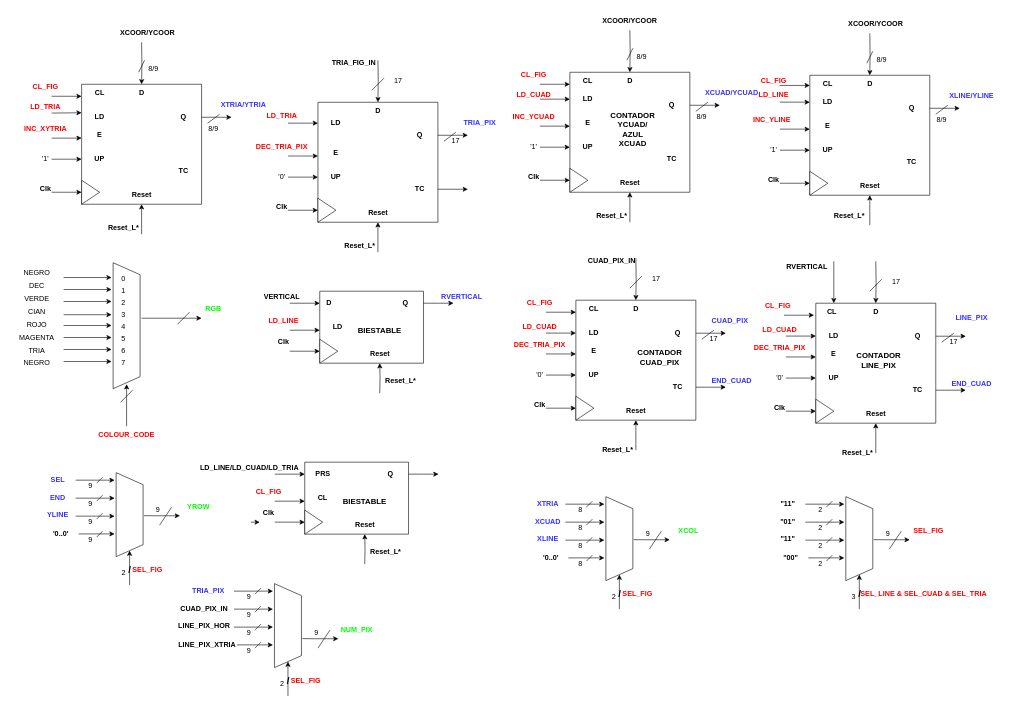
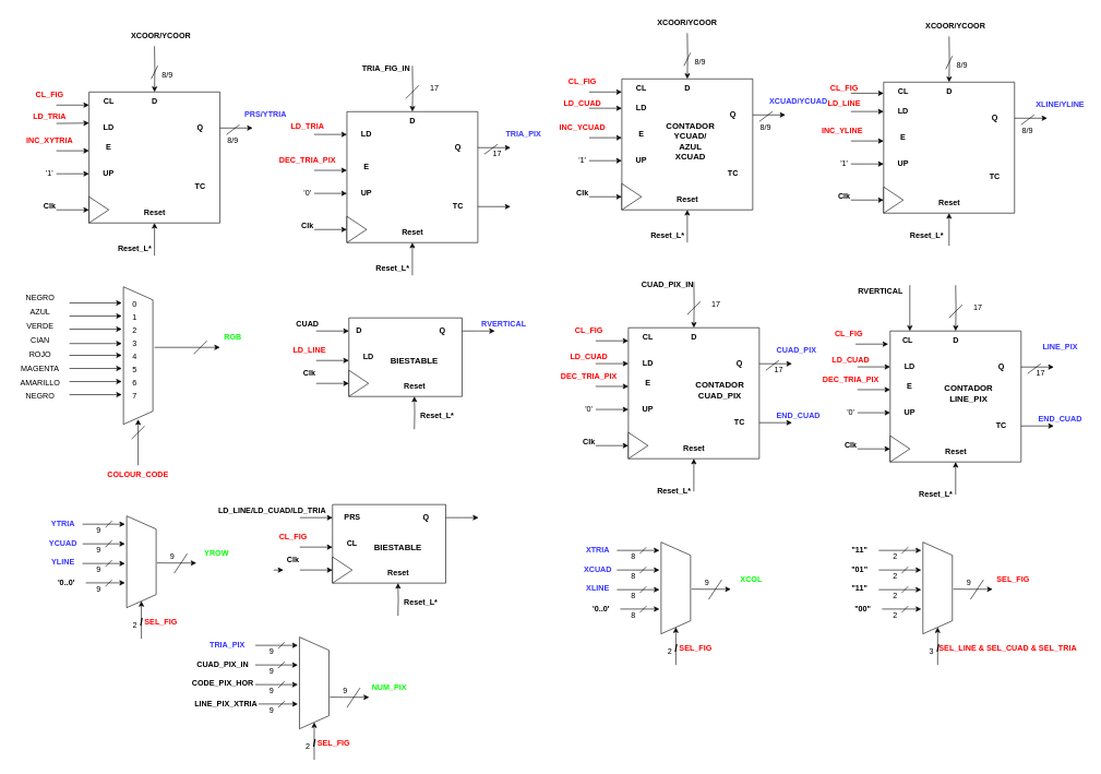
- <mxCell id="18" value="&lt;font color=&quot;#3333ff&quot;&gt;XTRIA/YTRIA&lt;/font&gt;" style="text;html=1;strokeColor=none;fillColor=none;align=center;verticalAlign=middle;whiteSpace=wrap;rounded=0;fontStyle=1" parent="1" vertex="1"><mxGeometry x="365" y="160" width="80" height="30" as="geometry" /></mxCell>
+ <mxCell id="18" value="&lt;font color=&quot;#3333ff&quot;&gt;PRS/YTRIA&lt;/font&gt;" style="text;html=1;strokeColor=none;fillColor=none;align=center;verticalAlign=middle;whiteSpace=wrap;rounded=0;fontStyle=1" parent="1" vertex="1"><mxGeometry x="365" y="160" width="80" height="30" as="geometry" /></mxCell>
- <mxCell id="346" value="DEC" style="text;html=1;align=center;verticalAlign=middle;resizable=0;points=[];autosize=1;strokeColor=none;fillColor=none;flipH=1;flipV=1;" vertex="1" parent="1"><mxGeometry x="35" y="461" width="50" height="30" as="geometry" /></mxCell>
+ <mxCell id="346" value="AZUL" style="text;html=1;align=center;verticalAlign=middle;resizable=0;points=[];autosize=1;strokeColor=none;fillColor=none;flipH=1;flipV=1;" vertex="1" parent="1"><mxGeometry x="35" y="461" width="50" height="30" as="geometry" /></mxCell>
- <mxCell id="237" value="&lt;span&gt;VERTICAL&lt;/span&gt;" style="text;html=1;strokeColor=none;fillColor=none;align=center;verticalAlign=middle;whiteSpace=wrap;rounded=0;fontStyle=1" parent="1" vertex="1"><mxGeometry x="439" y="480" width="60" height="30" as="geometry" /></mxCell>
+ <mxCell id="237" value="&lt;span&gt;CUAD&lt;/span&gt;" style="text;html=1;strokeColor=none;fillColor=none;align=center;verticalAlign=middle;whiteSpace=wrap;rounded=0;fontStyle=1" parent="1" vertex="1"><mxGeometry x="439" y="480" width="60" height="30" as="geometry" /></mxCell>
- <mxCell id="351" value="TRIA" style="text;html=1;align=center;verticalAlign=middle;resizable=0;points=[];autosize=1;strokeColor=none;fillColor=none;flipH=1;flipV=1;" vertex="1" parent="1"><mxGeometry x="20" y="569" width="80" height="30" as="geometry" /></mxCell>
+ <mxCell id="351" value="AMARILLO" style="text;html=1;align=center;verticalAlign=middle;resizable=0;points=[];autosize=1;strokeColor=none;fillColor=none;flipH=1;flipV=1;" vertex="1" parent="1"><mxGeometry x="20" y="569" width="80" height="30" as="geometry" /></mxCell>
- <mxCell id="204" value="&lt;span style=&quot;font-size: 13px;&quot;&gt;&lt;b&gt;CONTADOR LINE_PIX&lt;/b&gt;&lt;/span&gt;" style="text;html=1;strokeColor=none;fillColor=none;align=center;verticalAlign=middle;whiteSpace=wrap;rounded=0;" parent="191" vertex="1"><mxGeometry x="70" y="80" width="70" height="30" as="geometry" /></mxCell>
+ <mxCell id="204" value="&lt;span style=&quot;font-size: 13px;&quot;&gt;&lt;b&gt;CONTADOR LINE_PIX&lt;/b&gt;&lt;/span&gt;" style="text;html=1;strokeColor=none;fillColor=none;align=center;verticalAlign=middle;whiteSpace=wrap;rounded=0;" parent="191" vertex="1"><mxGeometry x="85" y="80" width="70" height="30" as="geometry" /></mxCell>
- <mxCell id="247" value="&lt;font color=&quot;#3333ff&quot;&gt;&lt;b&gt;SEL&lt;/b&gt;&lt;/font&gt;" style="text;html=1;align=center;verticalAlign=middle;resizable=0;points=[];autosize=1;strokeColor=none;fillColor=none;" parent="1" vertex="1"><mxGeometry x="65" y="785" width="60" height="30" as="geometry" /></mxCell>
+ <mxCell id="247" value="&lt;font color=&quot;#3333ff&quot;&gt;&lt;b&gt;YTRIA&lt;/b&gt;&lt;/font&gt;" style="text;html=1;align=center;verticalAlign=middle;resizable=0;points=[];autosize=1;strokeColor=none;fillColor=none;" parent="1" vertex="1"><mxGeometry x="65" y="785" width="60" height="30" as="geometry" /></mxCell>
- <mxCell id="248" value="&lt;font color=&quot;#3333ff&quot;&gt;END&lt;/font&gt;" style="text;html=1;align=center;verticalAlign=middle;resizable=0;points=[];autosize=1;strokeColor=none;fillColor=none;fontStyle=1;fontColor=default;" parent="1" vertex="1"><mxGeometry x="60" y="815" width="70" height="30" as="geometry" /></mxCell>
+ <mxCell id="248" value="&lt;font color=&quot;#3333ff&quot;&gt;YCUAD&lt;/font&gt;" style="text;html=1;align=center;verticalAlign=middle;resizable=0;points=[];autosize=1;strokeColor=none;fillColor=none;fontStyle=1;fontColor=default;" parent="1" vertex="1"><mxGeometry x="60" y="815" width="70" height="30" as="geometry" /></mxCell>
- <mxCell id="292" value="LINE_PIX_HOR" style="text;html=1;align=center;verticalAlign=middle;resizable=0;points=[];autosize=1;strokeColor=none;fillColor=none;fontStyle=1" parent="1" vertex="1"><mxGeometry x="284" y="1027.5" width="110" height="30" as="geometry" /></mxCell>
+ <mxCell id="292" value="CODE_PIX_HOR" style="text;html=1;align=center;verticalAlign=middle;resizable=0;points=[];autosize=1;strokeColor=none;fillColor=none;fontStyle=1" parent="1" vertex="1"><mxGeometry x="284" y="1027.5" width="110" height="30" as="geometry" /></mxCell>
